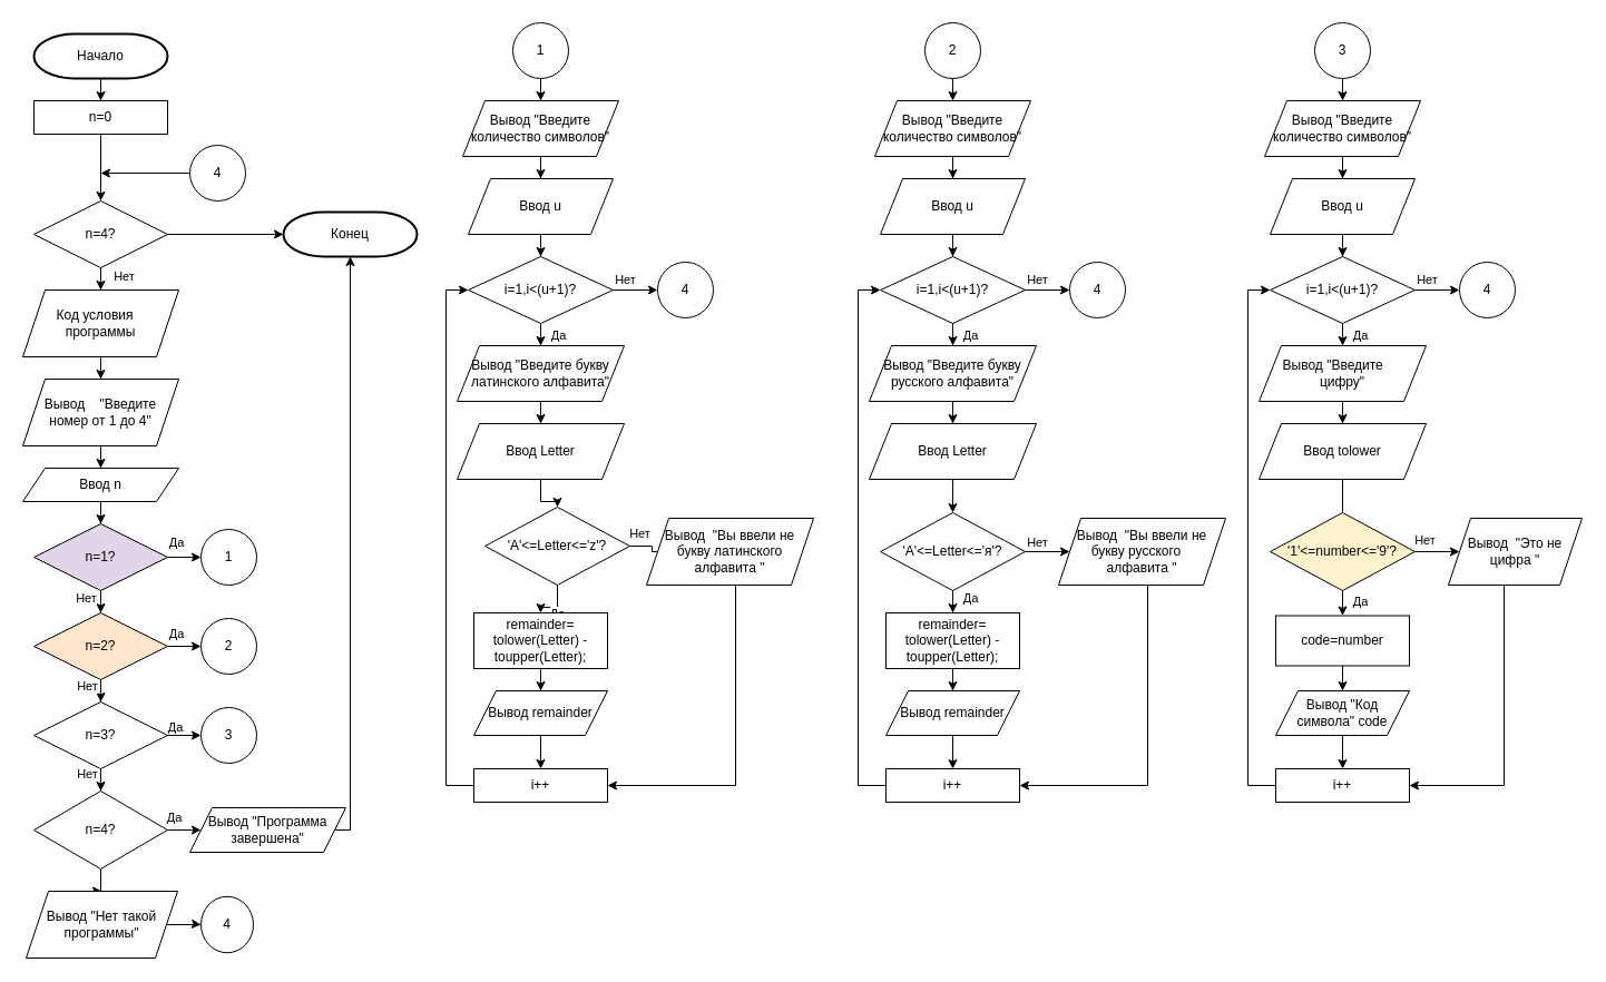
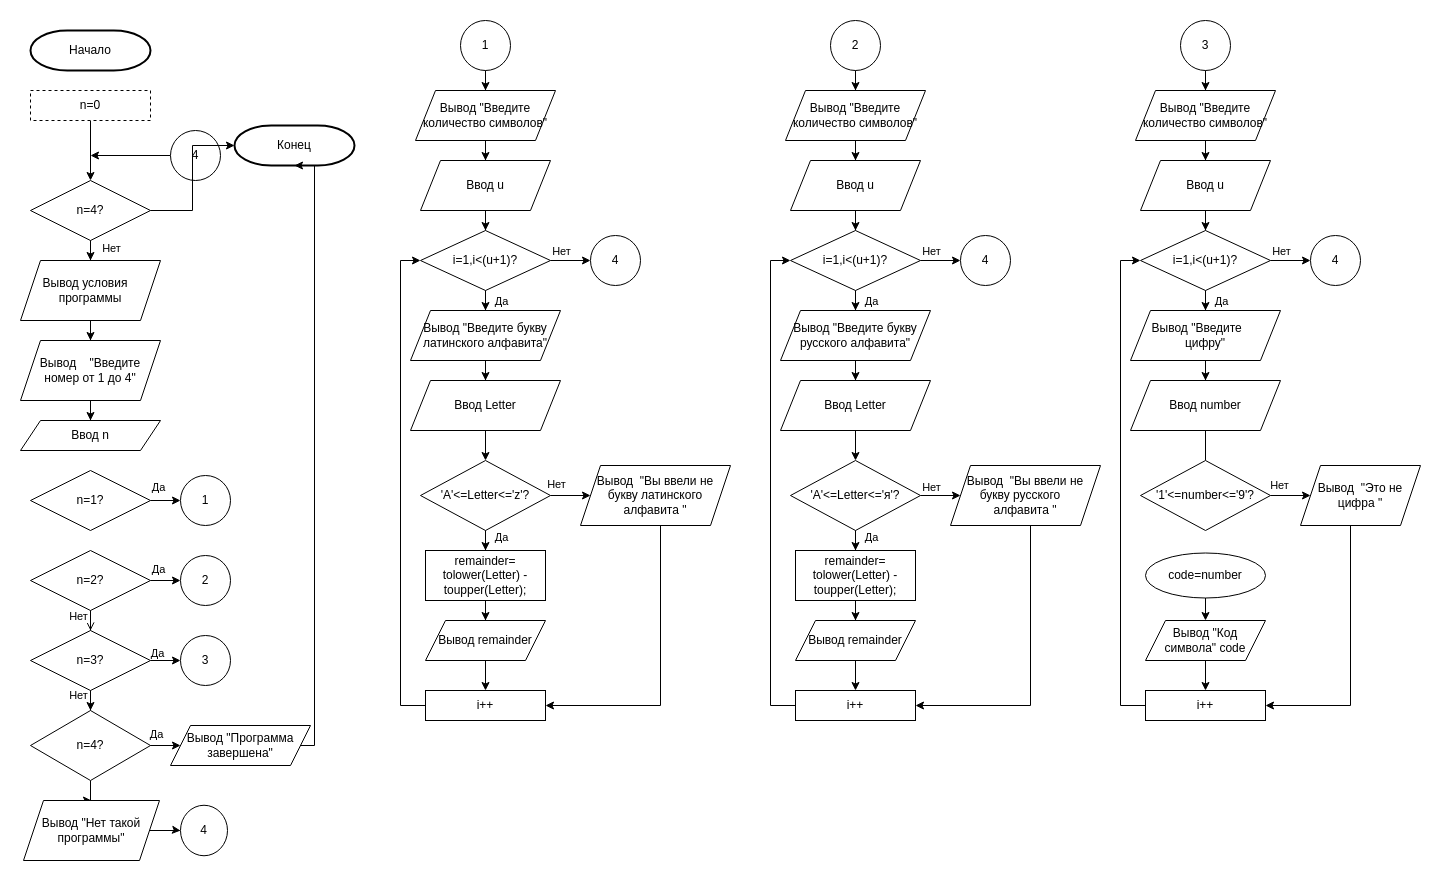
- <mxCell id="2" value="" style="edgeStyle=orthogonalEdgeStyle;rounded=0;orthogonalLoop=1;jettySize=auto;html=1;" edge="1" parent="1" source="3" target="11"><mxGeometry relative="1" as="geometry" /></mxCell>
- <mxCell id="11" value="n=0" style="rounded=0;whiteSpace=wrap;html=1;" vertex="1" parent="1"><mxGeometry x="30" y="90" width="120" height="30" as="geometry" /></mxCell>
+ <mxCell id="11" value="n=0" style="rounded=0;whiteSpace=wrap;html=1;dashed=1;" vertex="1" parent="1"><mxGeometry x="30" y="90" width="120" height="30" as="geometry" /></mxCell>
- <mxCell id="39" value="Конец" style="strokeWidth=2;html=1;shape=mxgraph.flowchart.terminator;whiteSpace=wrap;" vertex="1" parent="1"><mxGeometry x="254" y="190" width="120" height="40" as="geometry" /></mxCell>
+ <mxCell id="39" value="Конец" style="strokeWidth=2;html=1;shape=mxgraph.flowchart.terminator;whiteSpace=wrap;" vertex="1" parent="1"><mxGeometry x="234" y="125" width="120" height="40" as="geometry" /></mxCell>
- <mxCell id="5" value="Код условия&amp;nbsp; &amp;nbsp; программы" style="shape=parallelogram;perimeter=parallelogramPerimeter;whiteSpace=wrap;html=1;fixedSize=1;" vertex="1" parent="1"><mxGeometry x="20" y="260" width="140" height="60" as="geometry" /></mxCell>
+ <mxCell id="5" value="Вывод условия&amp;nbsp; &amp;nbsp; программы" style="shape=parallelogram;perimeter=parallelogramPerimeter;whiteSpace=wrap;html=1;fixedSize=1;" vertex="1" parent="1"><mxGeometry x="20" y="260" width="140" height="60" as="geometry" /></mxCell>
- <mxCell id="114" value="Ввод tolower" style="shape=parallelogram;perimeter=parallelogramPerimeter;whiteSpace=wrap;html=1;fixedSize=1;" vertex="1" parent="1"><mxGeometry x="1130" y="380" width="150" height="50" as="geometry" /></mxCell>
+ <mxCell id="114" value="Ввод number" style="shape=parallelogram;perimeter=parallelogramPerimeter;whiteSpace=wrap;html=1;fixedSize=1;" vertex="1" parent="1"><mxGeometry x="1130" y="380" width="150" height="50" as="geometry" /></mxCell>
- <mxCell id="8" value="" style="edgeStyle=orthogonalEdgeStyle;rounded=0;orthogonalLoop=1;jettySize=auto;html=1;" edge="1" parent="1" source="9" target="19"><mxGeometry relative="1" as="geometry" /></mxCell>
- <mxCell id="61" value="'A'&amp;lt;=Letter&amp;lt;='z'?" style="rhombus;whiteSpace=wrap;html=1;" vertex="1" parent="1"><mxGeometry x="435" y="455" width="130" height="70" as="geometry" /></mxCell>
+ <mxCell id="61" value="'A'&amp;lt;=Letter&amp;lt;='z'?" style="rhombus;whiteSpace=wrap;html=1;" vertex="1" parent="1"><mxGeometry x="420" y="460" width="130" height="70" as="geometry" /></mxCell>
- <mxCell id="119" value="'1'&amp;lt;=number&amp;lt;='9'?" style="rhombus;whiteSpace=wrap;html=1;fillColor=#fff2cc;" vertex="1" parent="1"><mxGeometry x="1140" y="460" width="130" height="70" as="geometry" /></mxCell>
+ <mxCell id="119" value="'1'&amp;lt;=number&amp;lt;='9'?" style="rhombus;whiteSpace=wrap;html=1;" vertex="1" parent="1"><mxGeometry x="1140" y="460" width="130" height="70" as="geometry" /></mxCell>
- <mxCell id="19" value="n=1?" style="rhombus;whiteSpace=wrap;html=1;fillColor=#e1d5e7;" vertex="1" parent="1"><mxGeometry x="30" y="470" width="120" height="60" as="geometry" /></mxCell>
+ <mxCell id="19" value="n=1?" style="rhombus;whiteSpace=wrap;html=1;" vertex="1" parent="1"><mxGeometry x="30" y="470" width="120" height="60" as="geometry" /></mxCell>
- <mxCell id="15" value="" style="edgeStyle=orthogonalEdgeStyle;rounded=0;orthogonalLoop=1;jettySize=auto;html=1;" edge="1" parent="1" source="19" target="24"><mxGeometry relative="1" as="geometry" /></mxCell>
- <mxCell id="16" value="Нет" style="edgeLabel;html=1;align=center;verticalAlign=middle;resizable=0;points=[];" vertex="1" connectable="0" parent="15"><mxGeometry x="0.548" relative="1" as="geometry"><mxPoint x="-14" as="offset" /></mxGeometry></mxCell>
- <mxCell id="115" value="" style="edgeStyle=orthogonalEdgeStyle;rounded=0;orthogonalLoop=1;jettySize=auto;html=1;entryX=0.5;entryY=0;entryDx=0;entryDy=0;" edge="1" parent="1" source="119" target="128"><mxGeometry relative="1" as="geometry"><mxPoint x="1205" y="550" as="targetPoint" /></mxGeometry></mxCell>
- <mxCell id="116" value="Да" style="edgeLabel;html=1;align=center;verticalAlign=middle;resizable=0;points=[];" vertex="1" connectable="0" parent="115"><mxGeometry x="0.544" y="5" relative="1" as="geometry"><mxPoint x="10" as="offset" /></mxGeometry></mxCell>
- <mxCell id="128" value="code=number" style="rounded=0;whiteSpace=wrap;html=1;" vertex="1" parent="1"><mxGeometry x="1145" y="552.5" width="120" height="45" as="geometry" /></mxCell>
+ <mxCell id="128" value="code=number" style="ellipse;whiteSpace=wrap;html=1;" vertex="1" parent="1"><mxGeometry x="1145" y="552.5" width="120" height="45" as="geometry" /></mxCell>
- <mxCell id="24" value="n=2?" style="rhombus;whiteSpace=wrap;html=1;fillColor=#ffe6cc;" vertex="1" parent="1"><mxGeometry x="30" y="550" width="120" height="60" as="geometry" /></mxCell>
+ <mxCell id="24" value="n=2?" style="rhombus;whiteSpace=wrap;html=1;" vertex="1" parent="1"><mxGeometry x="30" y="550" width="120" height="60" as="geometry" /></mxCell>
- <mxCell id="20" value="" style="edgeStyle=orthogonalEdgeStyle;rounded=0;orthogonalLoop=1;jettySize=auto;html=1;" edge="1" parent="1" source="24" target="28"><mxGeometry relative="1" as="geometry" /></mxCell>
+ <mxCell id="20" value="" style="edgeStyle=orthogonalEdgeStyle;rounded=0;orthogonalLoop=1;jettySize=auto;html=1;endArrow=open;" edge="1" parent="1" source="24" target="28"><mxGeometry relative="1" as="geometry" /></mxCell>
